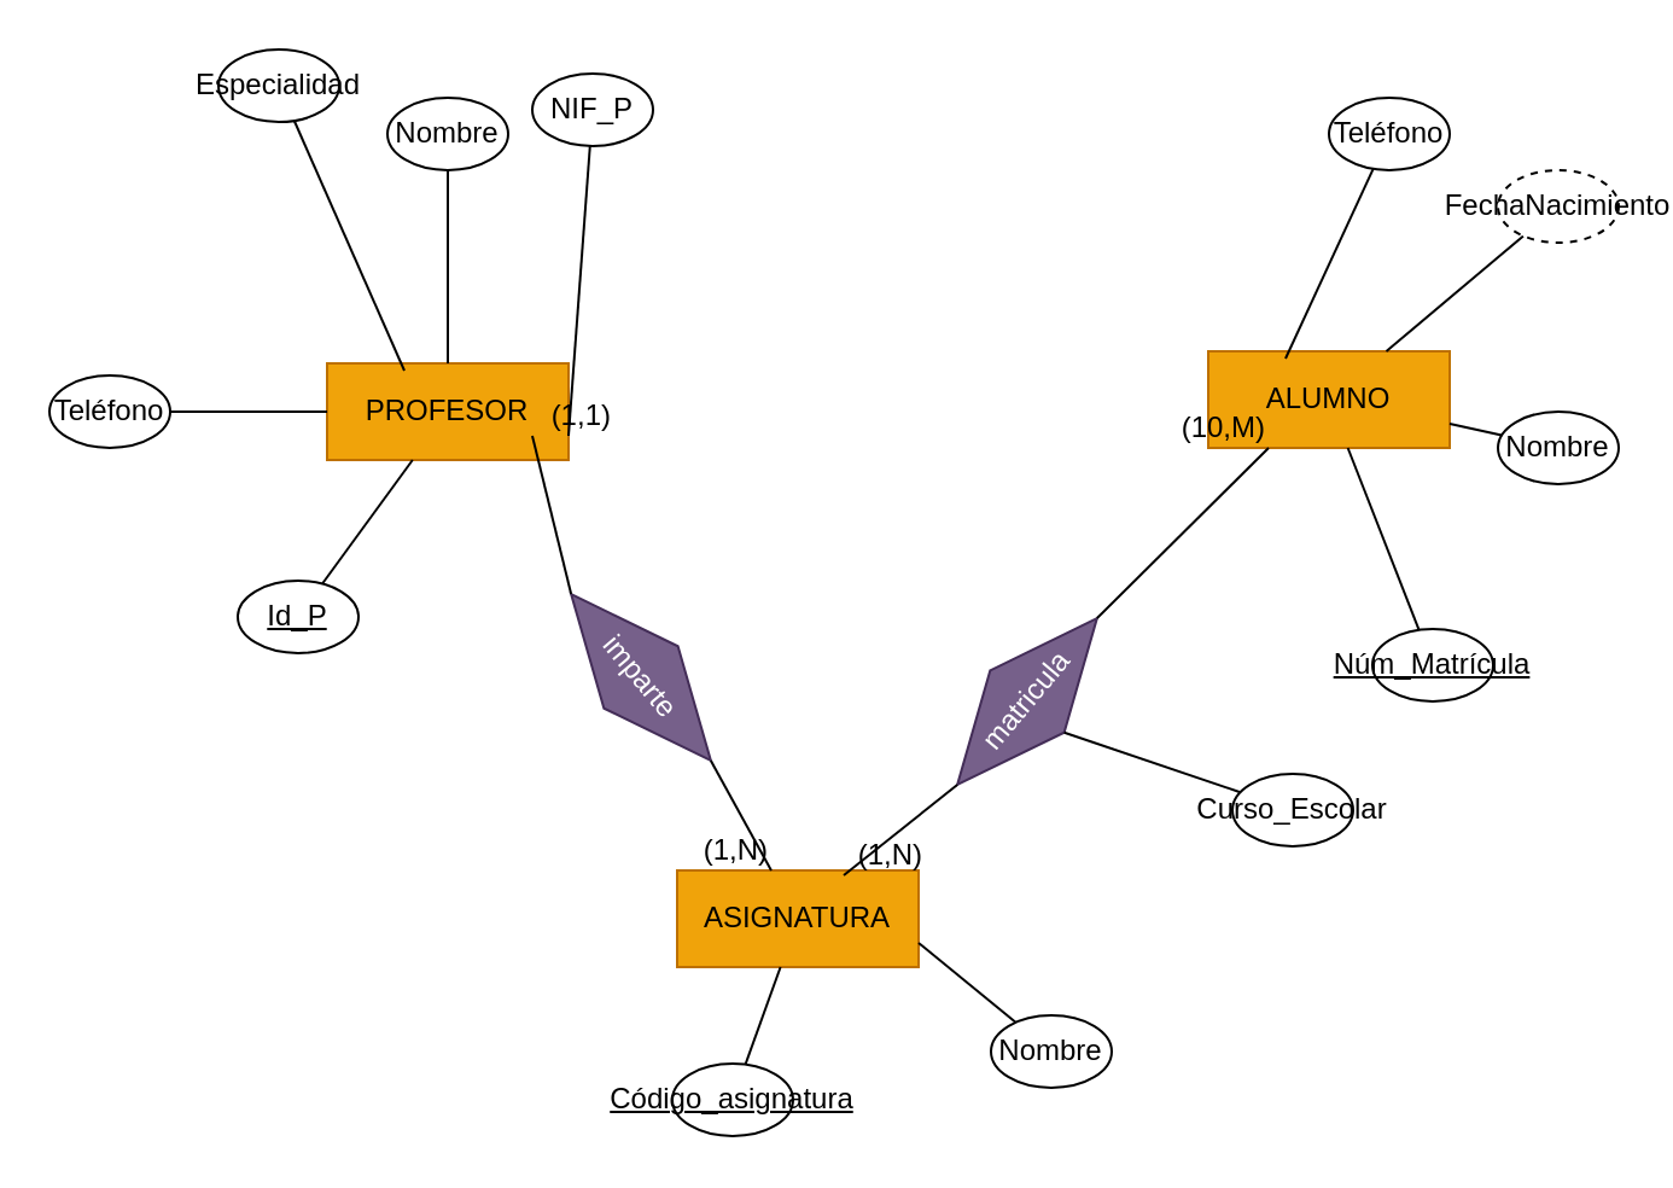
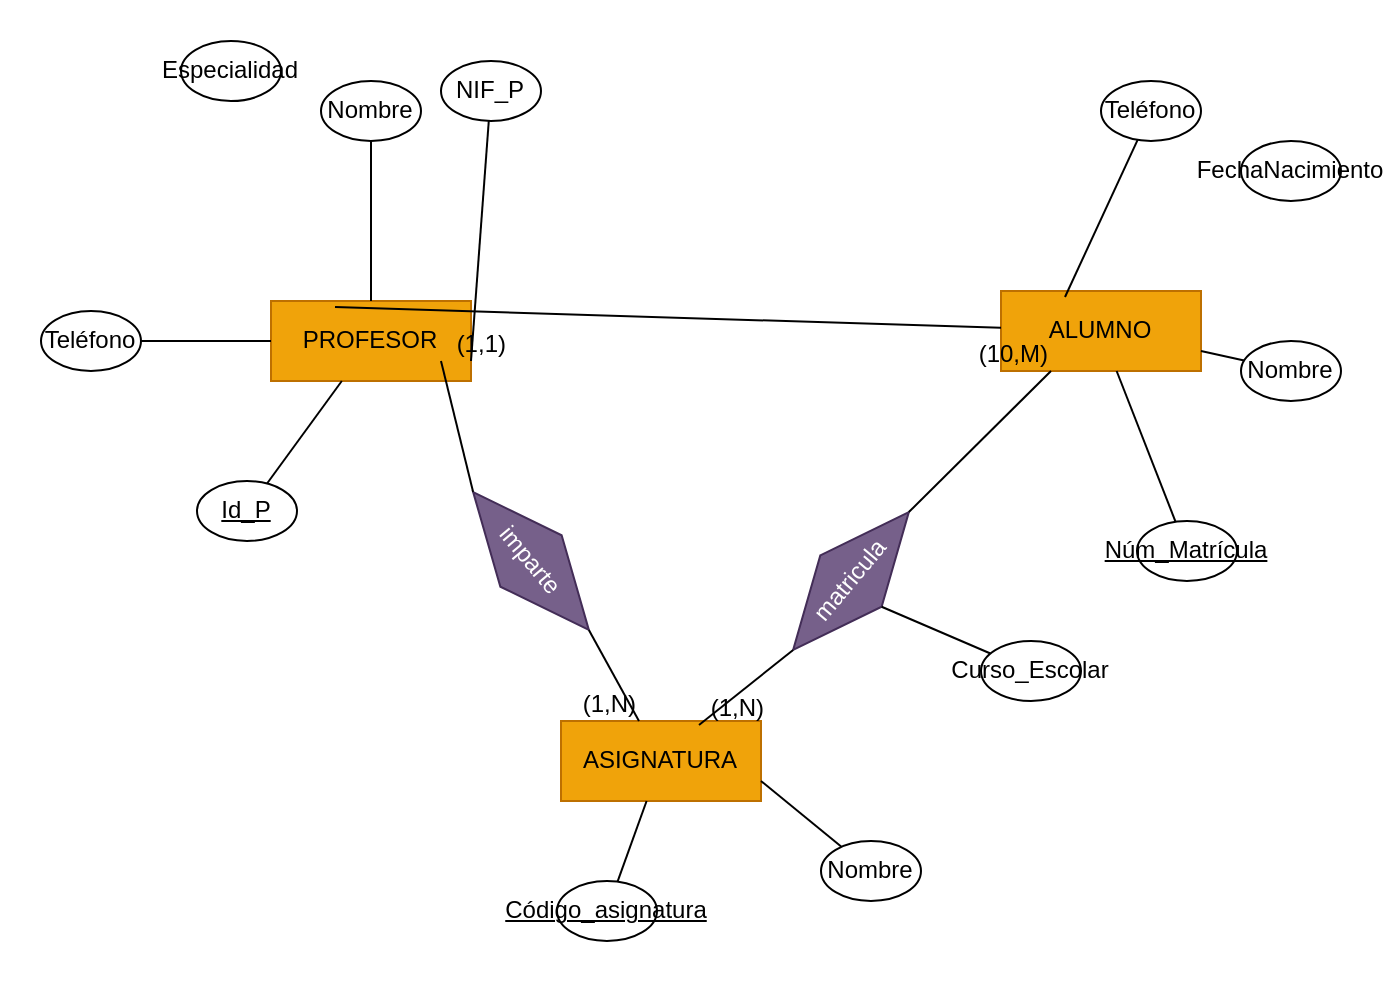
- <mxCell id="6" value="FechaNacimiento" style="ellipse;whiteSpace=wrap;html=1;align=center;dashed=1;" parent="1" vertex="1"><mxGeometry x="620" y="70" width="50" height="30" as="geometry" /></mxCell>
+ <mxCell id="6" value="FechaNacimiento" style="ellipse;whiteSpace=wrap;html=1;align=center;" parent="1" vertex="1"><mxGeometry x="620" y="70" width="50" height="30" as="geometry" /></mxCell>
- <mxCell id="18" value="" style="endArrow=none;html=1;rounded=0;exitX=0.32;exitY=0.075;exitDx=0;exitDy=0;exitPerimeter=0;" parent="1" source="12" target="19" edge="1"><mxGeometry relative="1" as="geometry"><mxPoint x="-2.5" y="95" as="sourcePoint" /><mxPoint x="57.5" y="95" as="targetPoint" /></mxGeometry></mxCell>
+ <mxCell id="18" value="" style="endArrow=none;html=1;rounded=0;exitX=0.32;exitY=0.075;exitDx=0;exitDy=0;exitPerimeter=0;" parent="1" source="12" target="2" edge="1"><mxGeometry relative="1" as="geometry"><mxPoint x="-2.5" y="95" as="sourcePoint" /><mxPoint x="57.5" y="95" as="targetPoint" /></mxGeometry></mxCell>
- <mxCell id="5" value="" style="endArrow=none;html=1;rounded=0;" parent="1" source="2" target="6" edge="1"><mxGeometry x="735" y="395" width="50" height="30" as="geometry" /></mxCell>
- <mxCell id="41" value="Curso_Escolar" style="ellipse;whiteSpace=wrap;html=1;align=center;" parent="1" vertex="1"><mxGeometry x="510" y="320" width="50" height="30" as="geometry" /></mxCell>
+ <mxCell id="41" value="Curso_Escolar" style="ellipse;whiteSpace=wrap;html=1;align=center;" parent="1" vertex="1"><mxGeometry x="490" y="320" width="50" height="30" as="geometry" /></mxCell>
